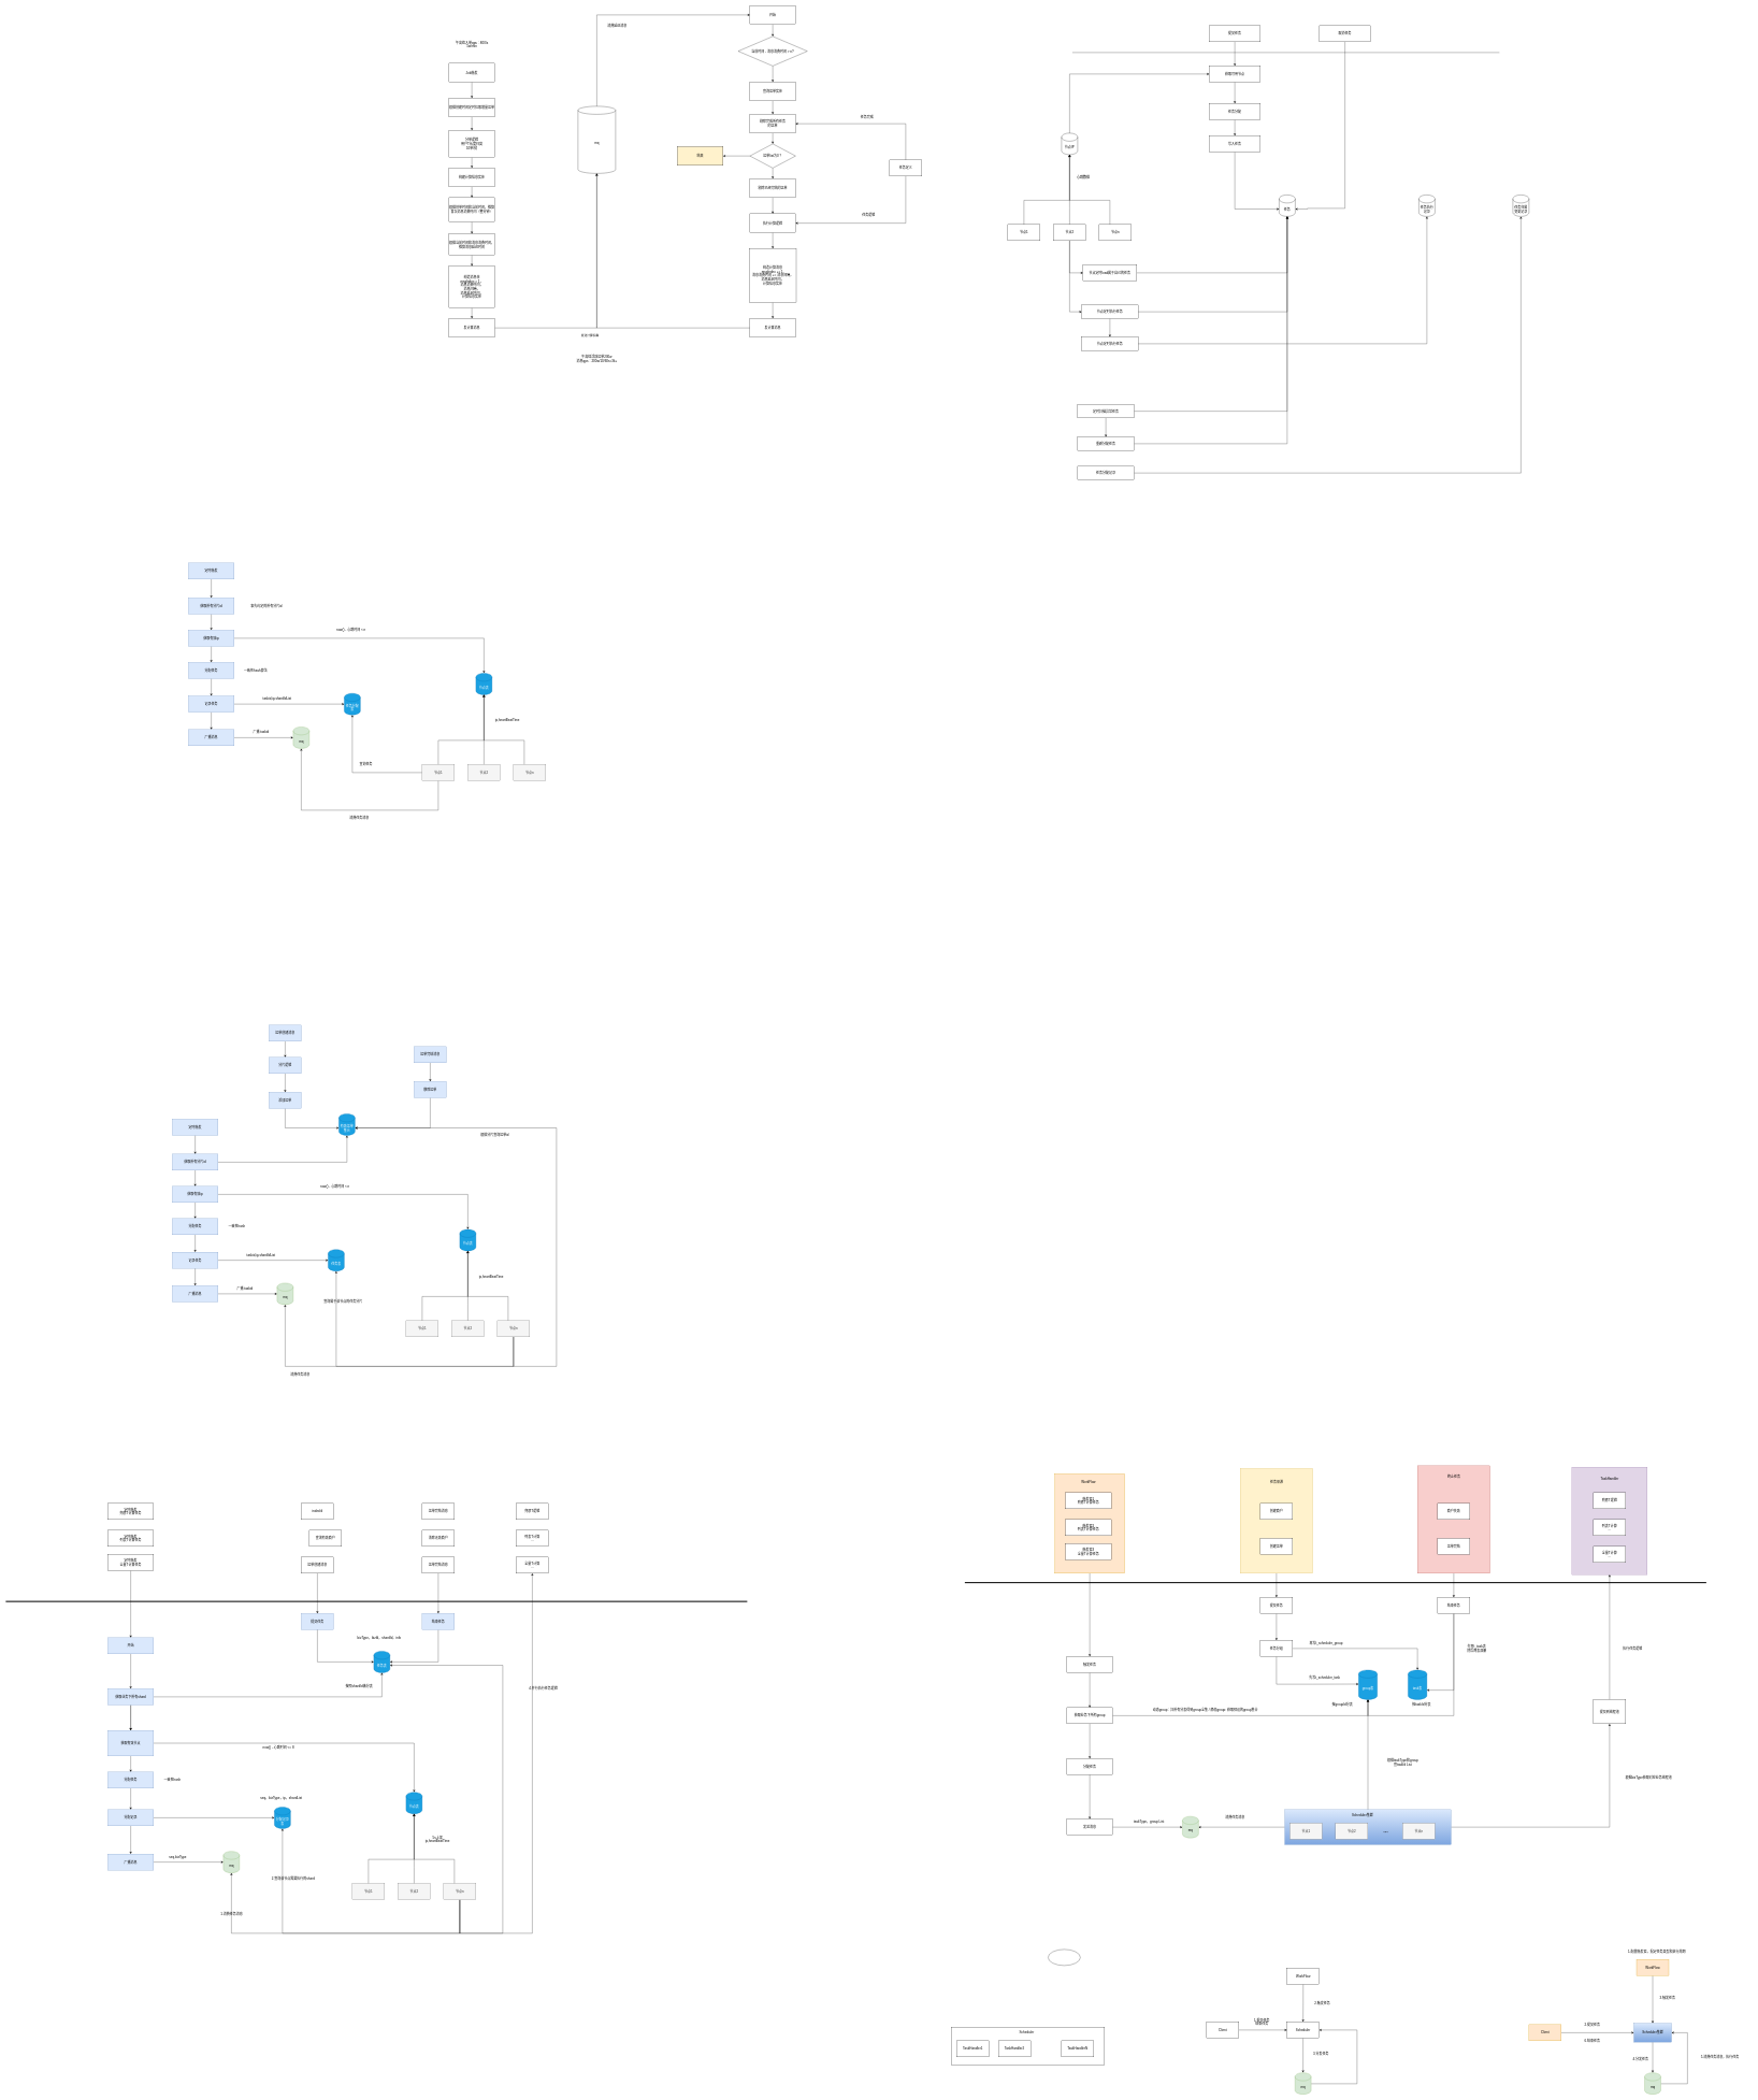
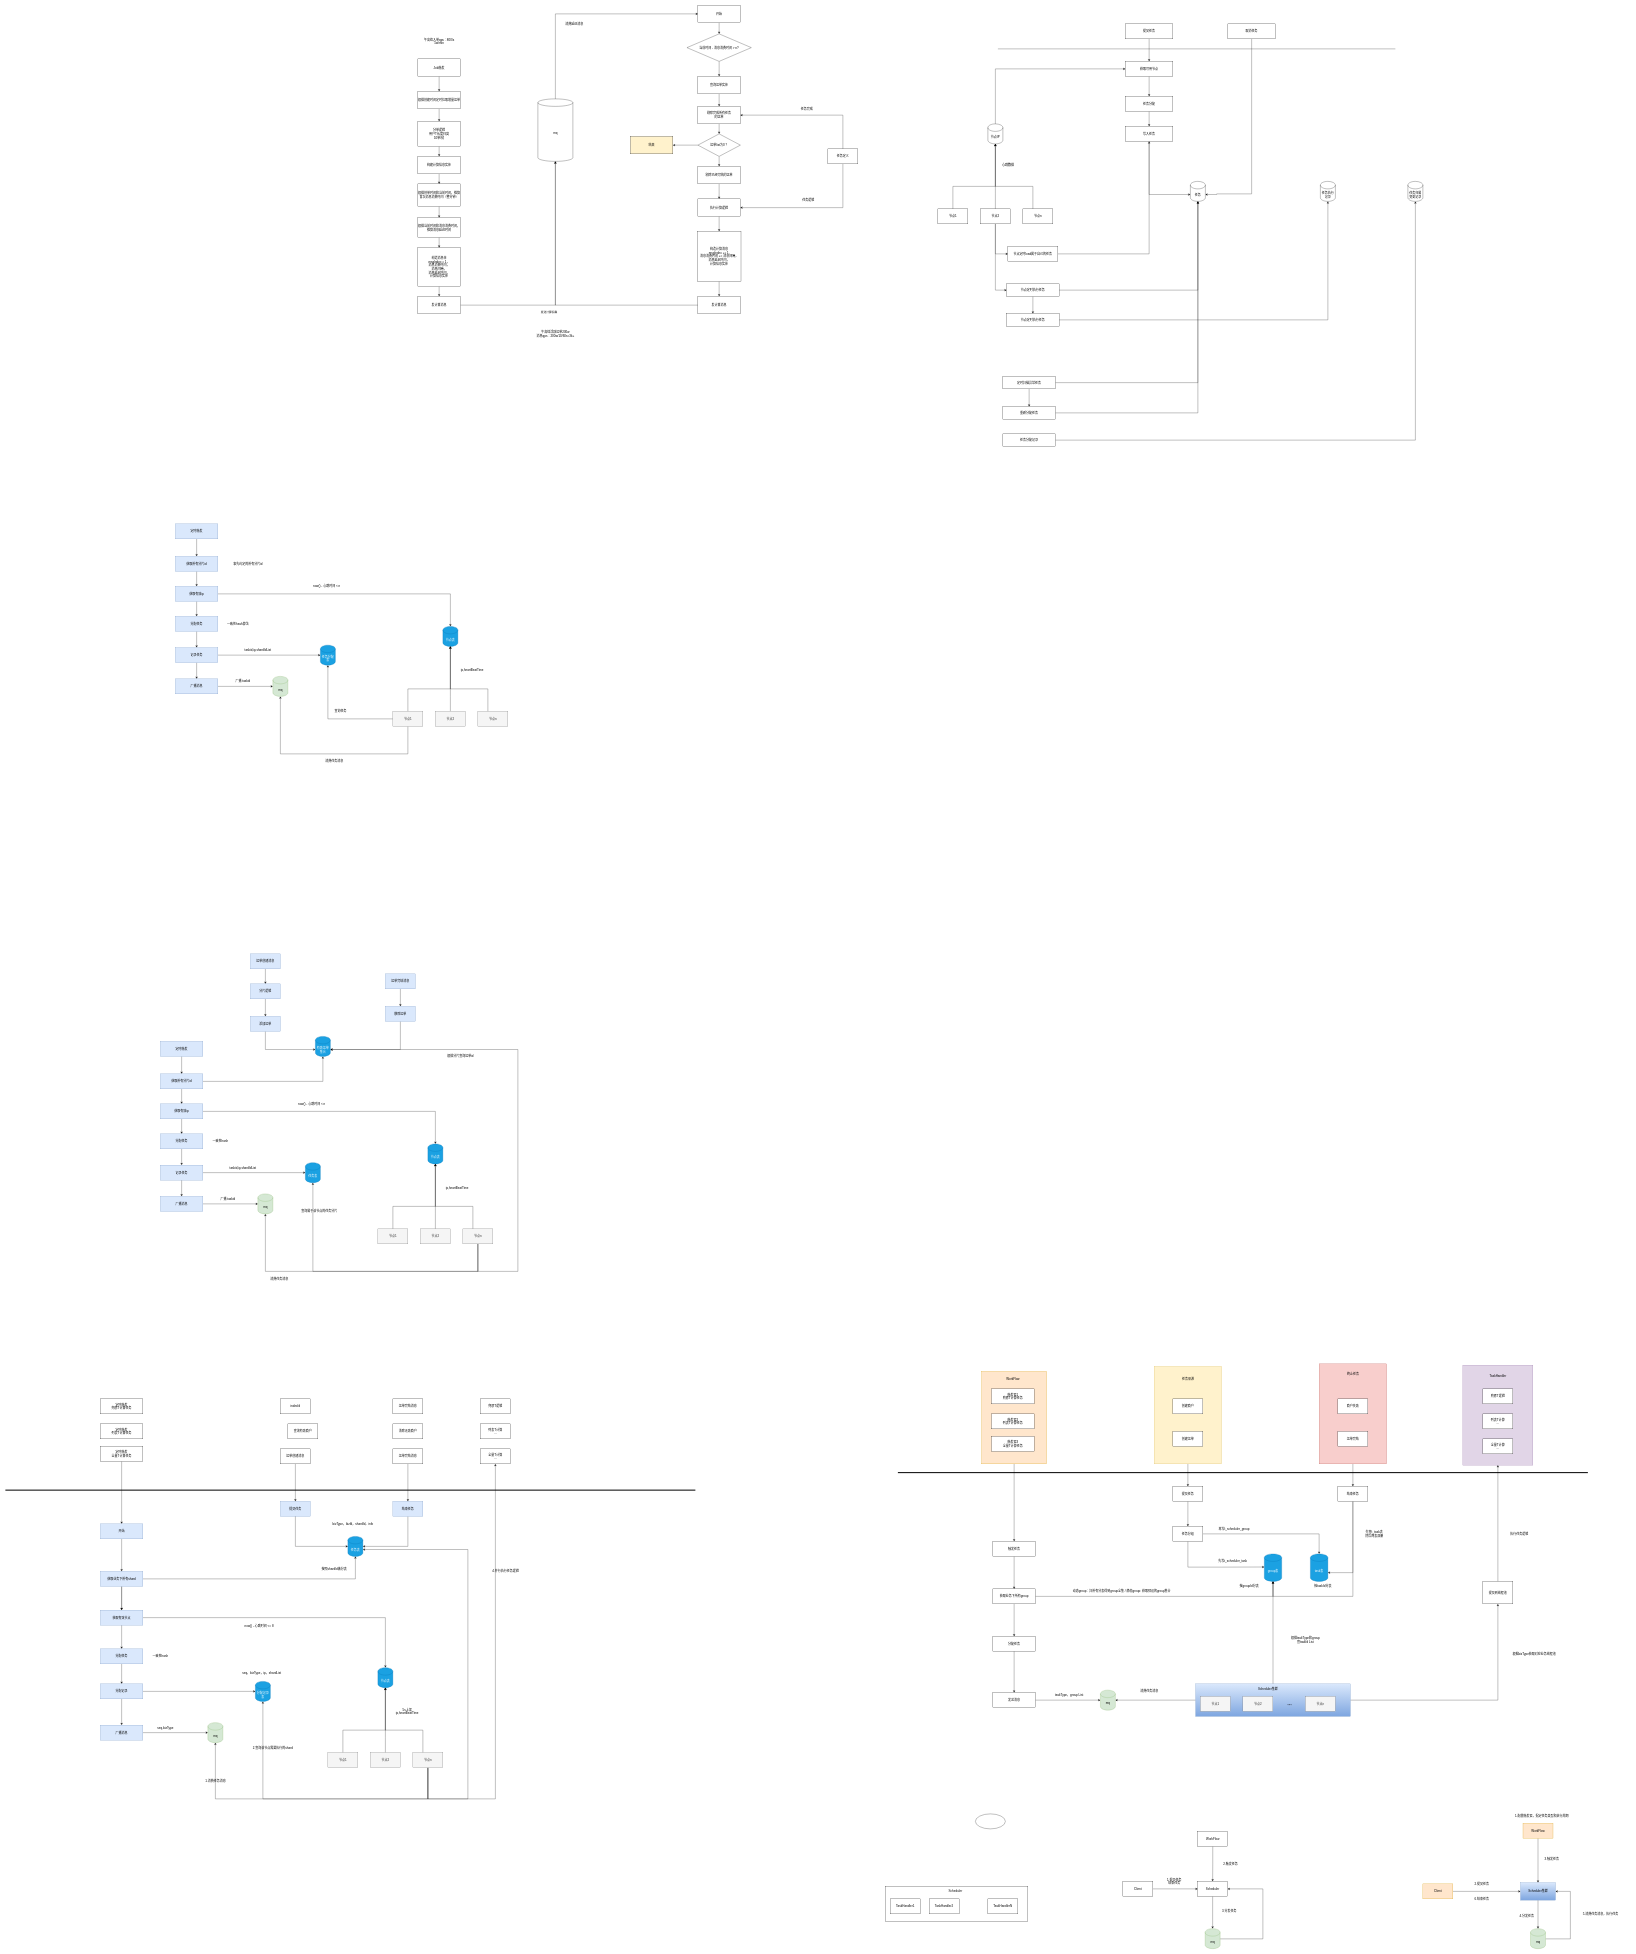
- <mxCell id="83" style="edgeStyle=orthogonalEdgeStyle;rounded=0;orthogonalLoop=1;jettySize=auto;html=1;entryX=0.5;entryY=1;entryDx=0;entryDy=0;entryPerimeter=0;" parent="1" source="84" target="80" edge="1"><mxGeometry relative="1" as="geometry" /></mxCell>
+ <mxCell id="83" style="edgeStyle=orthogonalEdgeStyle;rounded=0;orthogonalLoop=1;jettySize=auto;html=1;" parent="1" source="84" target="82" edge="1"><mxGeometry relative="1" as="geometry" /></mxCell>
- <mxCell id="191" value="获取有效节点" style="whiteSpace=wrap;html=1;fillColor=#dae8fc;strokeColor=#6c8ebf;" parent="1" vertex="1"><mxGeometry x="400" y="6440" width="170" height="95" as="geometry" /></mxCell>
+ <mxCell id="191" value="获取有效节点" style="whiteSpace=wrap;html=1;fillColor=#dae8fc;strokeColor=#6c8ebf;" parent="1" vertex="1"><mxGeometry x="400" y="6440" width="170" height="60" as="geometry" /></mxCell>
